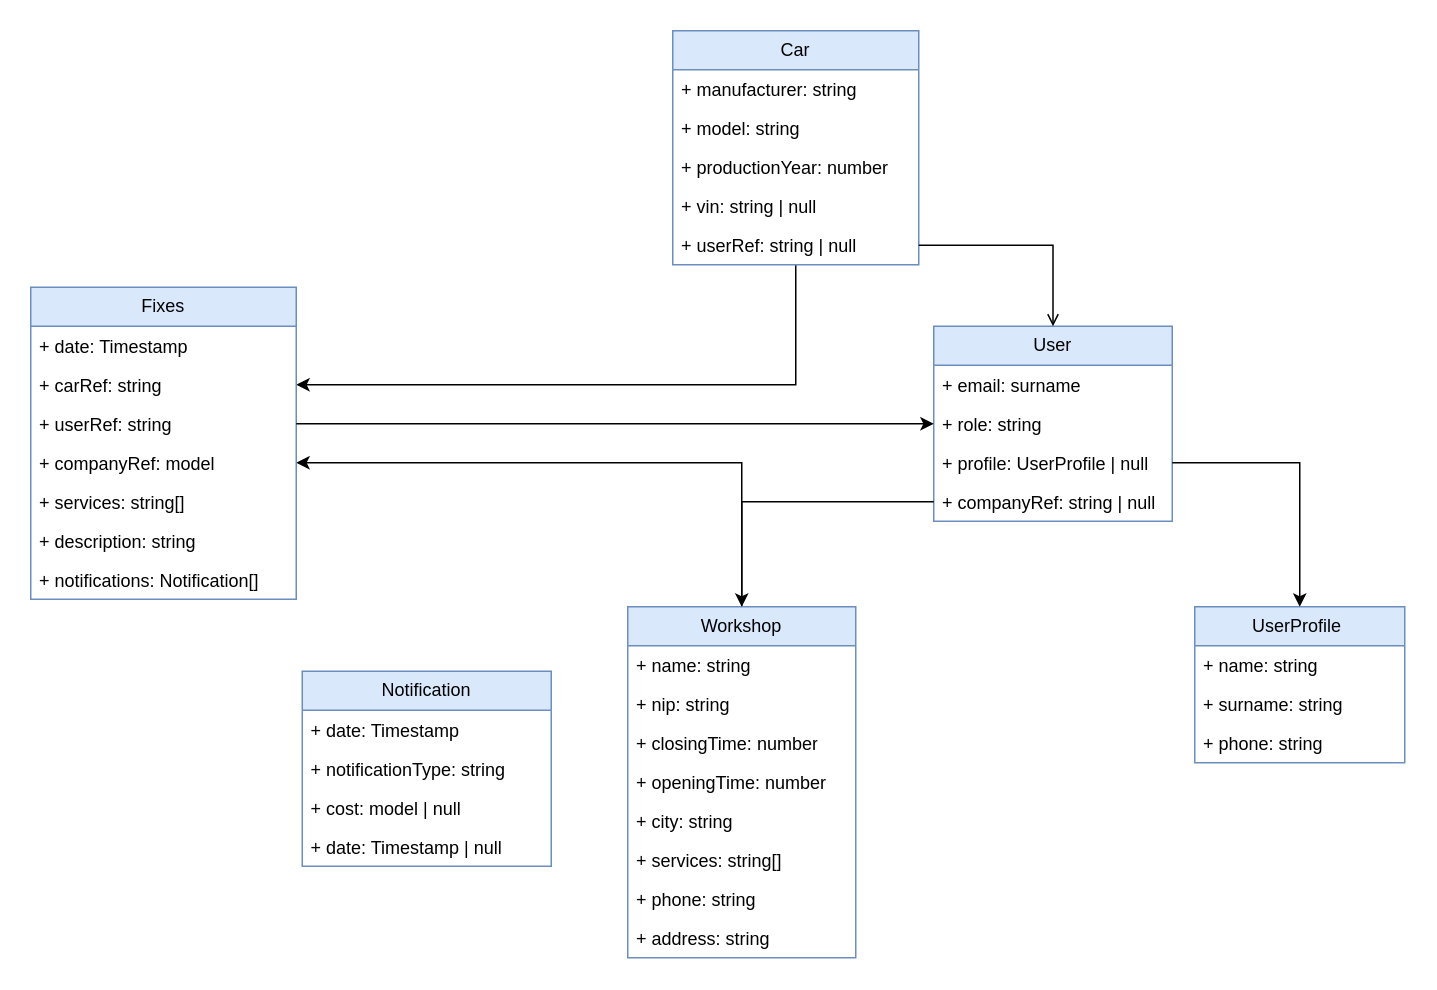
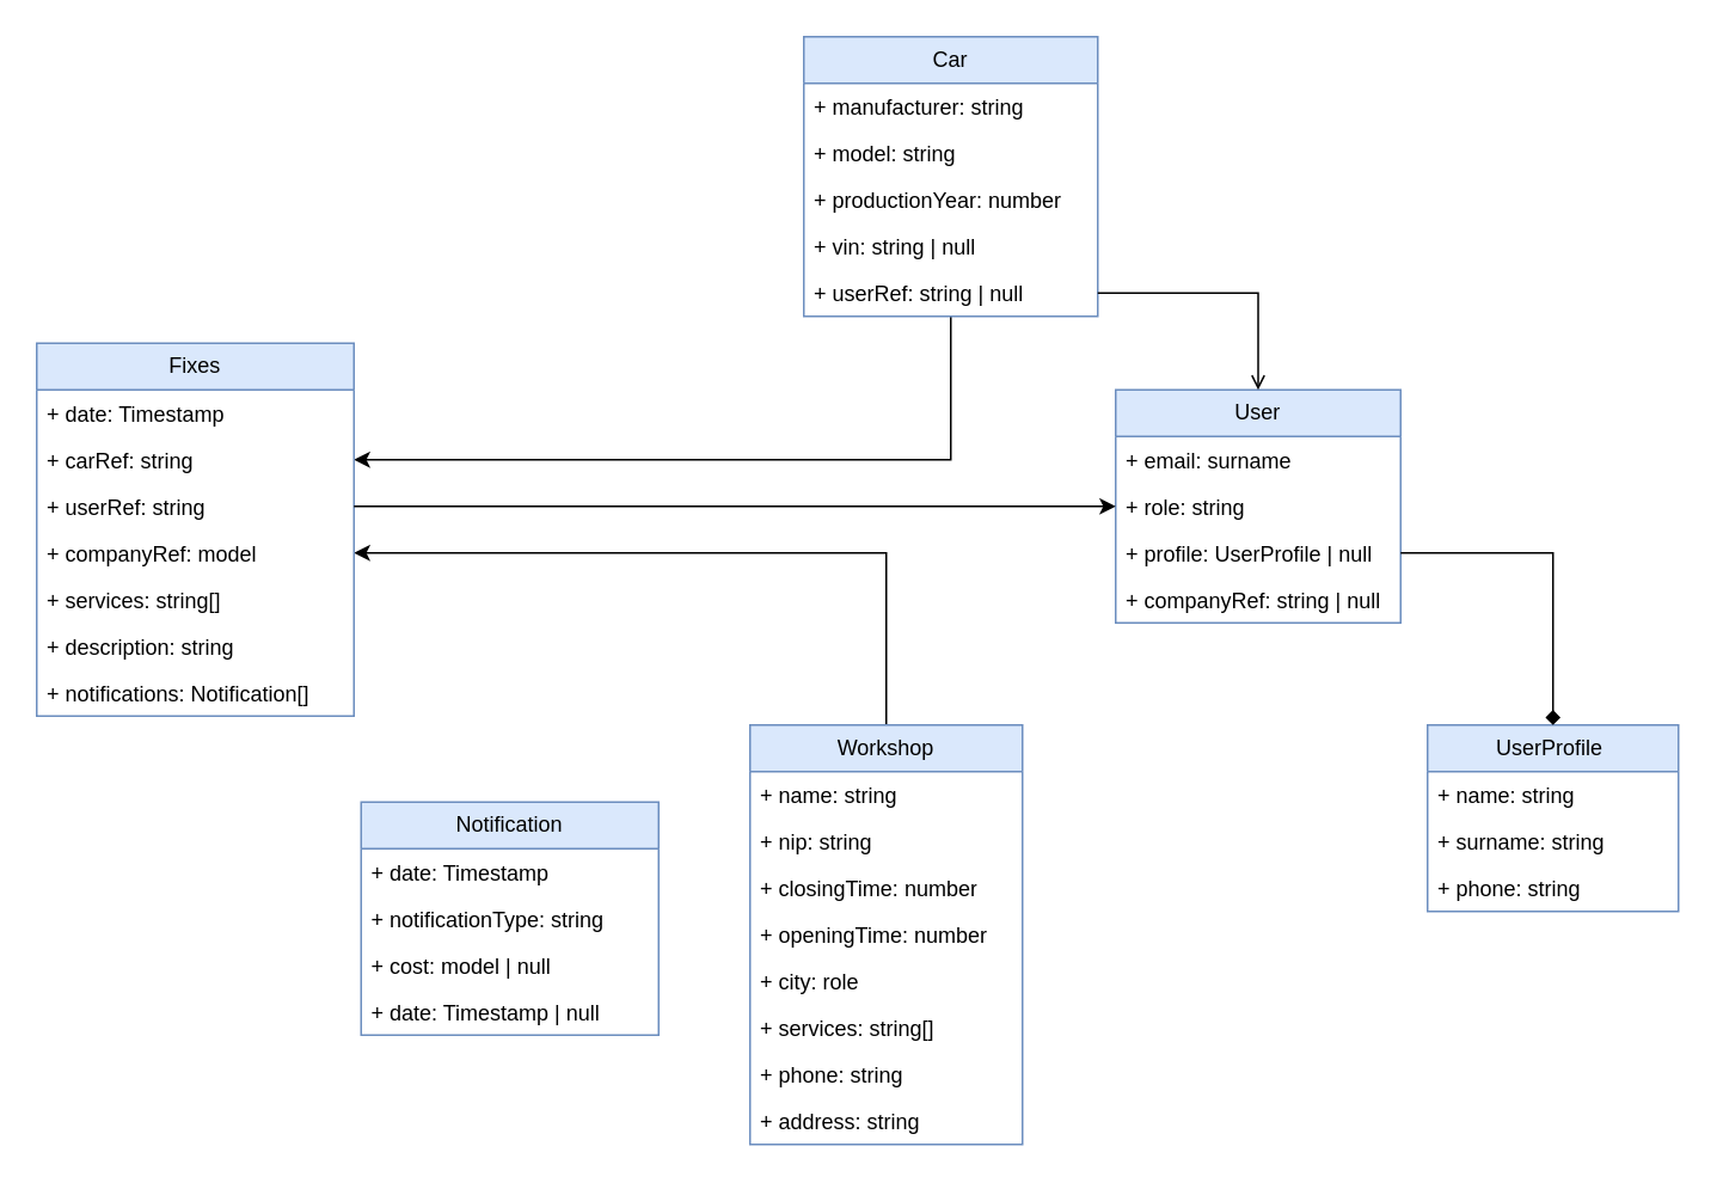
- <mxCell id="30" style="edgeStyle=orthogonalEdgeStyle;rounded=0;orthogonalLoop=1;jettySize=auto;html=1;" edge="1" parent="1" source="13" target="19"><mxGeometry relative="1" as="geometry" /></mxCell>
- <mxCell id="29" style="edgeStyle=orthogonalEdgeStyle;rounded=0;orthogonalLoop=1;jettySize=auto;html=1;" edge="1" parent="1" source="12" target="14"><mxGeometry relative="1" as="geometry" /></mxCell>
+ <mxCell id="29" style="edgeStyle=orthogonalEdgeStyle;rounded=0;orthogonalLoop=1;jettySize=auto;html=1;endArrow=diamond;" edge="1" parent="1" source="12" target="14"><mxGeometry relative="1" as="geometry" /></mxCell>
- <mxCell id="24" value="+ city: string" style="text;strokeColor=none;fillColor=none;align=left;verticalAlign=top;spacingLeft=4;spacingRight=4;overflow=hidden;rotatable=0;points=[[0,0.5],[1,0.5]];portConstraint=eastwest;whiteSpace=wrap;html=1;" vertex="1" parent="19"><mxGeometry y="130" width="152" height="26" as="geometry" /></mxCell>
+ <mxCell id="24" value="+ city: role" style="text;strokeColor=none;fillColor=none;align=left;verticalAlign=top;spacingLeft=4;spacingRight=4;overflow=hidden;rotatable=0;points=[[0,0.5],[1,0.5]];portConstraint=eastwest;whiteSpace=wrap;html=1;" vertex="1" parent="19"><mxGeometry y="130" width="152" height="26" as="geometry" /></mxCell>
